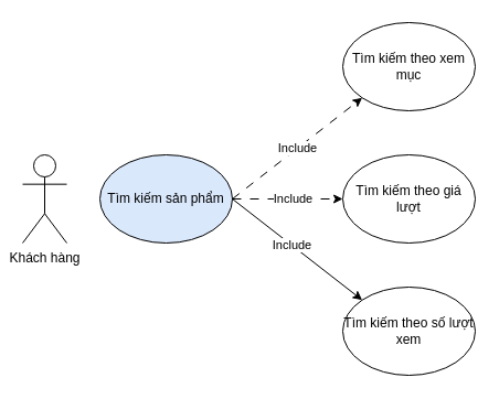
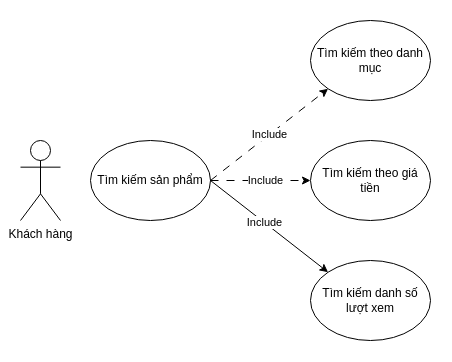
- <mxCell id="4" value="Tìm kiếm theo xem mục" style="ellipse;whiteSpace=wrap;html=1;" vertex="1" parent="1"><mxGeometry x="310" y="20" width="120" height="80" as="geometry" /></mxCell>
+ <mxCell id="4" value="Tìm kiếm theo danh mục" style="ellipse;whiteSpace=wrap;html=1;" vertex="1" parent="1"><mxGeometry x="310" y="20" width="120" height="80" as="geometry" /></mxCell>
- <mxCell id="3" value="Tìm kiếm sản phẩm" style="ellipse;whiteSpace=wrap;html=1;fillColor=#dae8fc;" vertex="1" parent="1"><mxGeometry x="90" y="140" width="120" height="80" as="geometry" /></mxCell>
+ <mxCell id="3" value="Tìm kiếm sản phẩm" style="ellipse;whiteSpace=wrap;html=1;" vertex="1" parent="1"><mxGeometry x="90" y="140" width="120" height="80" as="geometry" /></mxCell>
- <mxCell id="5" value="Tìm kiếm theo giá lượt" style="ellipse;whiteSpace=wrap;html=1;" vertex="1" parent="1"><mxGeometry x="310" y="140" width="120" height="80" as="geometry" /></mxCell>
+ <mxCell id="5" value="Tìm kiếm theo giá tiền" style="ellipse;whiteSpace=wrap;html=1;" vertex="1" parent="1"><mxGeometry x="310" y="140" width="120" height="80" as="geometry" /></mxCell>
- <mxCell id="6" value="Tìm kiếm theo số lượt xem" style="ellipse;whiteSpace=wrap;html=1;" vertex="1" parent="1"><mxGeometry x="310" y="260" width="120" height="80" as="geometry" /></mxCell>
+ <mxCell id="6" value="Tìm kiếm danh số lượt xem" style="ellipse;whiteSpace=wrap;html=1;" vertex="1" parent="1"><mxGeometry x="310" y="260" width="120" height="80" as="geometry" /></mxCell>
